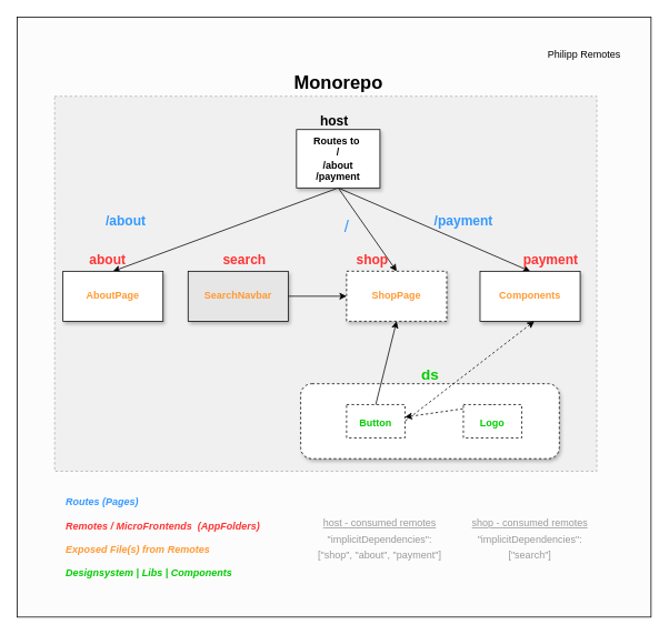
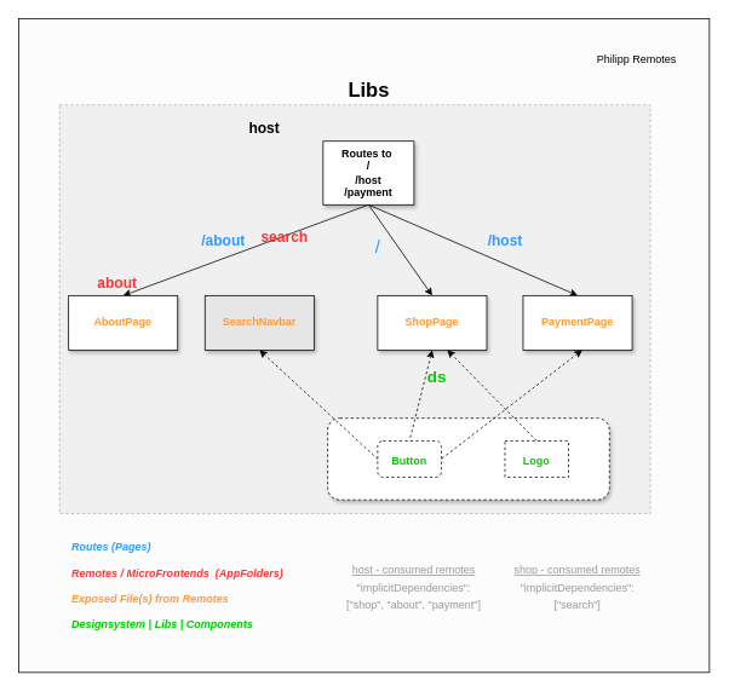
- <mxCell id="25" value="&lt;font style=&quot;font-size: 22px&quot;&gt;&lt;b&gt;Monorepo&lt;/b&gt;&lt;/font&gt;" style="text;html=1;align=center;verticalAlign=middle;resizable=0;points=[];autosize=1;strokeColor=none;fillColor=none;fontSize=16;fontColor=#000000;" parent="1" vertex="1"><mxGeometry x="345" y="85" width="120" height="30" as="geometry" /></mxCell>
+ <mxCell id="25" value="&lt;font style=&quot;font-size: 22px&quot;&gt;&lt;b&gt;Libs&lt;/b&gt;&lt;/font&gt;" style="text;html=1;align=center;verticalAlign=middle;resizable=0;points=[];autosize=1;strokeColor=none;fillColor=none;fontSize=16;fontColor=#000000;" parent="1" vertex="1"><mxGeometry x="345" y="85" width="120" height="30" as="geometry" /></mxCell>
- <mxCell id="13" value="&lt;b&gt;host&lt;/b&gt;" style="text;html=1;align=center;verticalAlign=middle;resizable=0;points=[];autosize=1;strokeColor=none;fillColor=none;fontSize=16;" parent="1" vertex="1"><mxGeometry x="375" y="135" width="50" height="20" as="geometry" /></mxCell>
+ <mxCell id="13" value="&lt;b&gt;host&lt;/b&gt;" style="text;html=1;align=center;verticalAlign=middle;resizable=0;points=[];autosize=1;strokeColor=none;fillColor=none;fontSize=16;" parent="1" vertex="1"><mxGeometry x="265" y="130" width="50" height="20" as="geometry" /></mxCell>
- <mxCell id="8" value="Routes to&amp;nbsp;&lt;br style=&quot;font-size: 12px;&quot;&gt;/&lt;br style=&quot;font-size: 12px;&quot;&gt;/about&lt;br style=&quot;font-size: 12px;&quot;&gt;/payment" style="rounded=0;whiteSpace=wrap;html=1;fontSize=12;shadow=1;fontStyle=1" parent="1" vertex="1"><mxGeometry x="355" y="155" width="100" height="70" as="geometry" /></mxCell>
+ <mxCell id="8" value="Routes to&amp;nbsp;&lt;br style=&quot;font-size: 12px;&quot;&gt;/&lt;br style=&quot;font-size: 12px;&quot;&gt;/host&lt;br style=&quot;font-size: 12px;&quot;&gt;/payment" style="rounded=0;whiteSpace=wrap;html=1;fontSize=12;shadow=1;fontStyle=1" parent="1" vertex="1"><mxGeometry x="355" y="155" width="100" height="70" as="geometry" /></mxCell>
- <mxCell id="15" value="&lt;font&gt;/about&lt;/font&gt;" style="text;html=1;align=center;verticalAlign=middle;resizable=0;points=[];autosize=1;strokeColor=none;fillColor=none;fontSize=16;fontColor=#3399FF;fontStyle=1" parent="1" vertex="1"><mxGeometry x="120" y="255" width="60" height="20" as="geometry" /></mxCell>
+ <mxCell id="15" value="&lt;font&gt;/about&lt;/font&gt;" style="text;html=1;align=center;verticalAlign=middle;resizable=0;points=[];autosize=1;strokeColor=none;fillColor=none;fontSize=16;fontColor=#3399FF;fontStyle=1" parent="1" vertex="1"><mxGeometry x="215" y="255" width="60" height="20" as="geometry" /></mxCell>
- <mxCell id="16" value="/payment" style="text;html=1;align=center;verticalAlign=middle;resizable=0;points=[];autosize=1;strokeColor=none;fillColor=none;fontSize=16;fontColor=#3399FF;fontStyle=1" parent="1" vertex="1"><mxGeometry x="510" y="255" width="90" height="20" as="geometry" /></mxCell>
+ <mxCell id="16" value="/host" style="text;html=1;align=center;verticalAlign=middle;resizable=0;points=[];autosize=1;strokeColor=none;fillColor=none;fontSize=16;fontColor=#3399FF;fontStyle=1" parent="1" vertex="1"><mxGeometry x="510" y="255" width="90" height="20" as="geometry" /></mxCell>
- <mxCell id="27" value="&lt;span style=&quot;font-family: helvetica; font-style: normal; letter-spacing: normal; text-align: center; text-indent: 0px; text-transform: none; word-spacing: 0px; display: inline; float: none;&quot;&gt;&lt;font style=&quot;font-size: 16px&quot;&gt;search&lt;/font&gt;&lt;/span&gt;" style="text;whiteSpace=wrap;html=1;fontColor=#FF3333;labelBackgroundColor=none;fontStyle=1" parent="1" vertex="1"><mxGeometry x="265" y="295" width="60" height="30" as="geometry" /></mxCell>
+ <mxCell id="27" value="&lt;span style=&quot;font-family: helvetica; font-style: normal; letter-spacing: normal; text-align: center; text-indent: 0px; text-transform: none; word-spacing: 0px; display: inline; float: none;&quot;&gt;&lt;font style=&quot;font-size: 16px&quot;&gt;search&lt;/font&gt;&lt;/span&gt;" style="text;whiteSpace=wrap;html=1;fontColor=#FF3333;labelBackgroundColor=none;fontStyle=1" parent="1" vertex="1"><mxGeometry x="285" y="245" width="60" height="30" as="geometry" /></mxCell>
- <mxCell id="26" value="&lt;span style=&quot;font-family: helvetica; font-style: normal; letter-spacing: normal; text-align: center; text-indent: 0px; text-transform: none; word-spacing: 0px; display: inline; float: none;&quot;&gt;&lt;font style=&quot;font-size: 16px&quot;&gt;shop&lt;/font&gt;&lt;/span&gt;" style="text;whiteSpace=wrap;html=1;fontColor=#FF3333;labelBackgroundColor=none;fontStyle=1" parent="1" vertex="1"><mxGeometry x="425" y="295" width="40" height="30" as="geometry" /></mxCell>
- <mxCell id="28" value="&lt;span style=&quot;font-family: helvetica; font-style: normal; letter-spacing: normal; text-align: center; text-indent: 0px; text-transform: none; word-spacing: 0px; display: inline; float: none;&quot;&gt;&lt;font style=&quot;font-size: 16px&quot;&gt;payment&lt;/font&gt;&lt;/span&gt;" style="text;whiteSpace=wrap;html=1;fontColor=#FF3333;labelBackgroundColor=none;fontStyle=1" parent="1" vertex="1"><mxGeometry x="625" y="295" width="70" height="30" as="geometry" /></mxCell>
- <mxCell id="9" style="edgeStyle=none;html=1;exitX=0;exitY=0.5;exitDx=0;exitDy=0;entryX=1;entryY=0.5;entryDx=0;entryDy=0;startArrow=classic;startFill=1;endArrow=none;endFill=0;" parent="1" source="32" target="18" edge="1"><mxGeometry relative="1" as="geometry" /></mxCell>
- <mxCell id="32" value="&lt;font&gt;ShopPage&lt;/font&gt;" style="rounded=0;whiteSpace=wrap;html=1;fontColor=#FF9933;shadow=1;fontStyle=1;dashed=1;" parent="1" vertex="1"><mxGeometry x="415" y="325" width="120" height="60" as="geometry" /></mxCell>
+ <mxCell id="32" value="&lt;font&gt;ShopPage&lt;/font&gt;" style="rounded=0;whiteSpace=wrap;html=1;fontColor=#FF9933;shadow=1;fontStyle=1" parent="1" vertex="1"><mxGeometry x="415" y="325" width="120" height="60" as="geometry" /></mxCell>
- <mxCell id="11" value="&lt;font&gt;Components&lt;/font&gt;" style="rounded=0;whiteSpace=wrap;html=1;fontColor=#FF9933;shadow=1;fontStyle=1" parent="1" vertex="1"><mxGeometry x="575" y="325" width="120" height="60" as="geometry" /></mxCell>
+ <mxCell id="11" value="&lt;font&gt;PaymentPage&lt;/font&gt;" style="rounded=0;whiteSpace=wrap;html=1;fontColor=#FF9933;shadow=1;fontStyle=1" parent="1" vertex="1"><mxGeometry x="575" y="325" width="120" height="60" as="geometry" /></mxCell>
- <mxCell id="23" style="edgeStyle=none;html=1;exitX=0.5;exitY=1;exitDx=0;exitDy=0;entryX=0.5;entryY=0;entryDx=0;entryDy=0;fontSize=16;startArrow=classic;startFill=1;dashed=0;endArrow=none;endFill=0;" parent="1" source="32" target="20" edge="1"><mxGeometry relative="1" as="geometry"><mxPoint x="415" y="385" as="sourcePoint" /><mxPoint x="535" y="425" as="targetPoint" /></mxGeometry></mxCell>
+ <mxCell id="23" style="edgeStyle=none;html=1;exitX=0.5;exitY=1;exitDx=0;exitDy=0;entryX=0.5;entryY=0;entryDx=0;entryDy=0;fontSize=16;startArrow=classic;startFill=1;dashed=1;endArrow=none;endFill=0;" parent="1" source="32" target="20" edge="1"><mxGeometry relative="1" as="geometry"><mxPoint x="415" y="385" as="sourcePoint" /><mxPoint x="535" y="425" as="targetPoint" /></mxGeometry></mxCell>
+ <mxCell id="17" style="edgeStyle=none;html=1;exitX=0.5;exitY=1;exitDx=0;exitDy=0;entryX=0;entryY=0.5;entryDx=0;entryDy=0;fontSize=16;startArrow=classic;startFill=1;dashed=1;endArrow=none;endFill=0;" parent="1" source="18" target="20" edge="1"><mxGeometry relative="1" as="geometry" /></mxCell>
- <mxCell id="19" value="&lt;font style=&quot;font-size: 18px&quot;&gt;ds&lt;/font&gt;" style="text;html=1;align=center;verticalAlign=middle;resizable=0;points=[];autosize=1;strokeColor=none;fillColor=none;fontSize=16;fontColor=#00CC00;fontStyle=1" parent="1" vertex="1"><mxGeometry x="495" y="440" width="40" height="20" as="geometry" /></mxCell>
+ <mxCell id="19" value="&lt;font style=&quot;font-size: 18px&quot;&gt;ds&lt;/font&gt;" style="text;html=1;align=center;verticalAlign=middle;resizable=0;points=[];autosize=1;strokeColor=none;fillColor=none;fontSize=16;fontColor=#00CC00;fontStyle=1" parent="1" vertex="1"><mxGeometry x="460" y="405" width="40" height="20" as="geometry" /></mxCell>
- <mxCell id="21" style="edgeStyle=none;html=1;exitX=0.5;exitY=0;exitDx=0;exitDy=0;dashed=1;fontSize=16;startArrow=none;startFill=0;endArrow=classic;endFill=1;" parent="1" source="22" target="20" edge="1"><mxGeometry relative="1" as="geometry"><mxPoint x="475" y="385" as="targetPoint" /></mxGeometry></mxCell>
+ <mxCell id="21" style="edgeStyle=none;html=1;exitX=0.5;exitY=0;exitDx=0;exitDy=0;dashed=1;fontSize=16;startArrow=none;startFill=0;endArrow=classic;endFill=1;entryX=0.638;entryY=0.998;entryDx=0;entryDy=0;entryPerimeter=0;" parent="1" source="22" target="32" edge="1"><mxGeometry relative="1" as="geometry"><mxPoint x="475" y="385" as="targetPoint" /></mxGeometry></mxCell>
- <mxCell id="20" value="&lt;font style=&quot;font-size: 12px&quot;&gt;Button&lt;/font&gt;" style="rounded=0;whiteSpace=wrap;html=1;dashed=1;fontSize=16;strokeWidth=1;fontColor=#00CC00;fontStyle=1" parent="1" vertex="1"><mxGeometry x="415" y="485" width="70" height="40" as="geometry" /></mxCell>
+ <mxCell id="20" value="&lt;font style=&quot;font-size: 12px&quot;&gt;Button&lt;/font&gt;" style="whiteSpace=wrap;html=1;dashed=1;fontSize=16;strokeWidth=1;fontColor=#00CC00;fontStyle=1;rounded=1;" parent="1" vertex="1"><mxGeometry x="415" y="485" width="70" height="40" as="geometry" /></mxCell>
